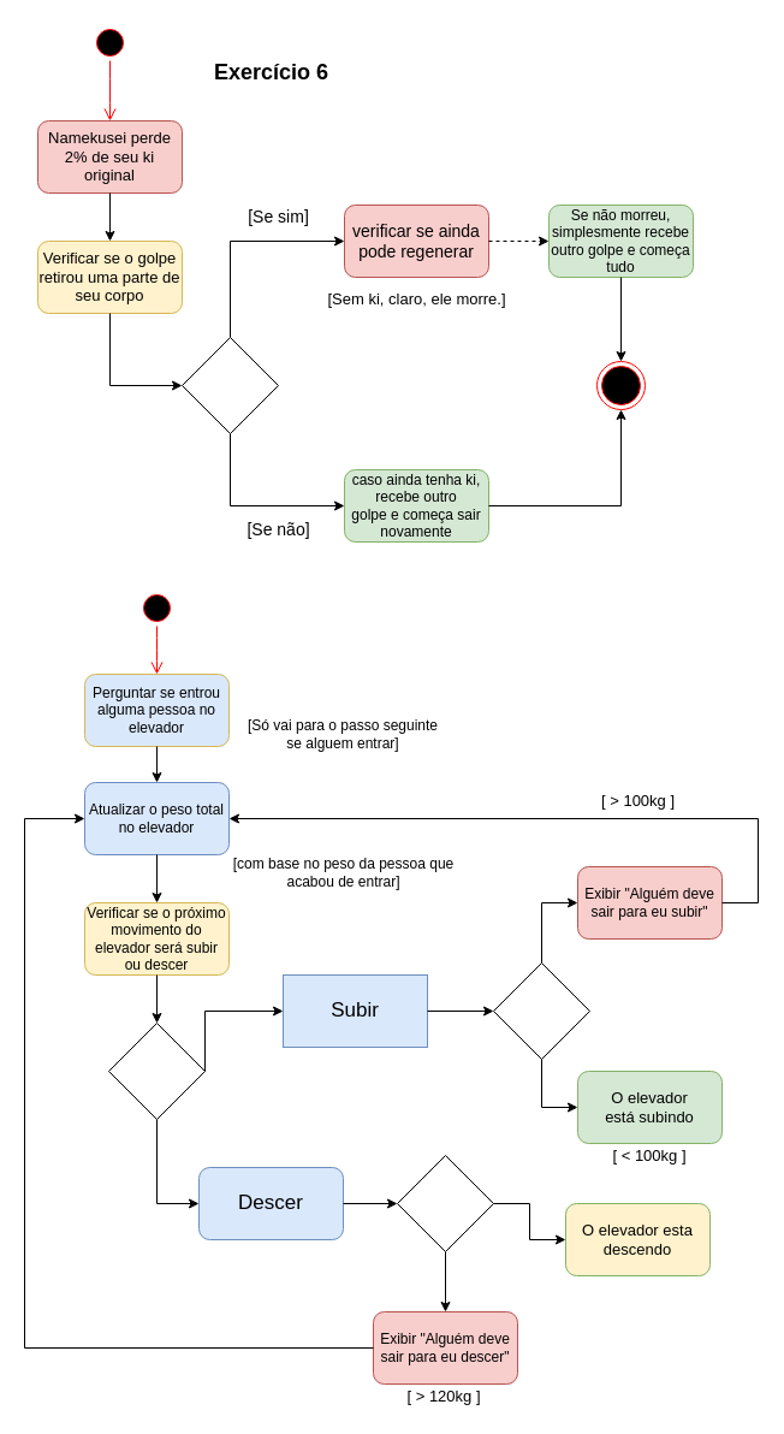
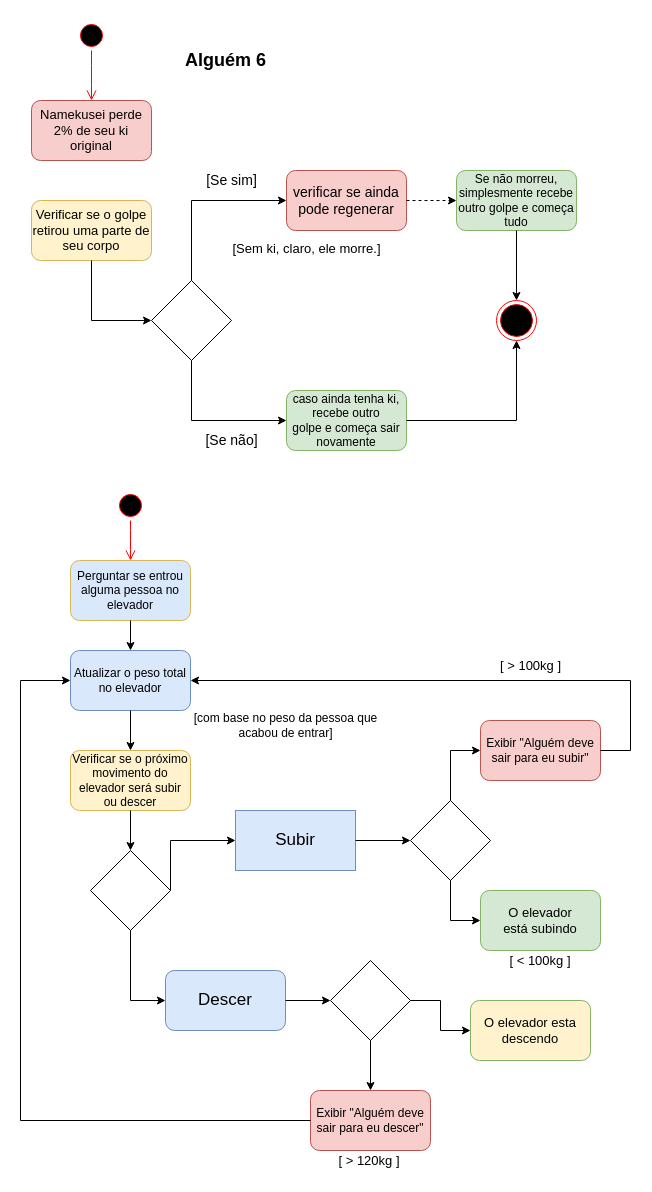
- <mxCell id="21" value="&lt;font style=&quot;font-size: 18px&quot;&gt;&lt;b&gt;&lt;font style=&quot;font-size: 18px&quot;&gt;Exercício &lt;/font&gt;&lt;font style=&quot;font-size: 18px&quot;&gt;6&lt;/font&gt;&lt;/b&gt;&lt;/font&gt;" style="text;html=1;align=center;verticalAlign=middle;resizable=0;points=[];autosize=1;fontFamily=Helvetica;" parent="1" vertex="1"><mxGeometry x="170" y="50" width="110" height="20" as="geometry" /></mxCell>
+ <mxCell id="21" value="&lt;font style=&quot;font-size: 18px&quot;&gt;&lt;b&gt;&lt;font style=&quot;font-size: 18px&quot;&gt;Alguém &lt;/font&gt;&lt;font style=&quot;font-size: 18px&quot;&gt;6&lt;/font&gt;&lt;/b&gt;&lt;/font&gt;" style="text;html=1;align=center;verticalAlign=middle;resizable=0;points=[];autosize=1;fontFamily=Helvetica;" parent="1" vertex="1"><mxGeometry x="170" y="50" width="110" height="20" as="geometry" /></mxCell>
- <mxCell id="7" value="" style="endArrow=classic;html=1;strokeWidth=1;fontFamily=Helvetica;exitX=0.5;exitY=1;exitDx=0;exitDy=0;entryX=0.5;entryY=0;entryDx=0;entryDy=0;" parent="1" source="2" target="6" edge="1"><mxGeometry width="50" height="50" relative="1" as="geometry"><mxPoint x="356" y="320" as="sourcePoint" /><mxPoint x="406" y="270" as="targetPoint" /></mxGeometry></mxCell>
- <mxCell id="15" value="&lt;font style=&quot;font-size: 13px&quot;&gt;[Sem ki, claro, ele morre.]&lt;/font&gt;&lt;br&gt;&lt;br/&gt;" style="text;html=1;align=center;verticalAlign=middle;resizable=0;points=[];autosize=1;fontFamily=Helvetica;" parent="1" vertex="1"><mxGeometry x="261" y="240" width="170" height="30" as="geometry" /></mxCell>
+ <mxCell id="15" value="&lt;font style=&quot;font-size: 13px&quot;&gt;[Sem ki, claro, ele morre.]&lt;/font&gt;&lt;br&gt;&lt;br/&gt;" style="text;html=1;align=center;verticalAlign=middle;resizable=0;points=[];autosize=1;fontFamily=Helvetica;" parent="1" vertex="1"><mxGeometry x="221" y="240" width="170" height="30" as="geometry" /></mxCell>
- <mxCell id="25" value="&lt;div&gt;[Só vai para o passo seguinte se alguem entrar]&lt;/div&gt;" style="text;html=1;strokeColor=none;fillColor=none;align=center;verticalAlign=middle;whiteSpace=wrap;rounded=0;" vertex="1" parent="1"><mxGeometry x="200" y="590" width="170" height="40" as="geometry" /></mxCell>
